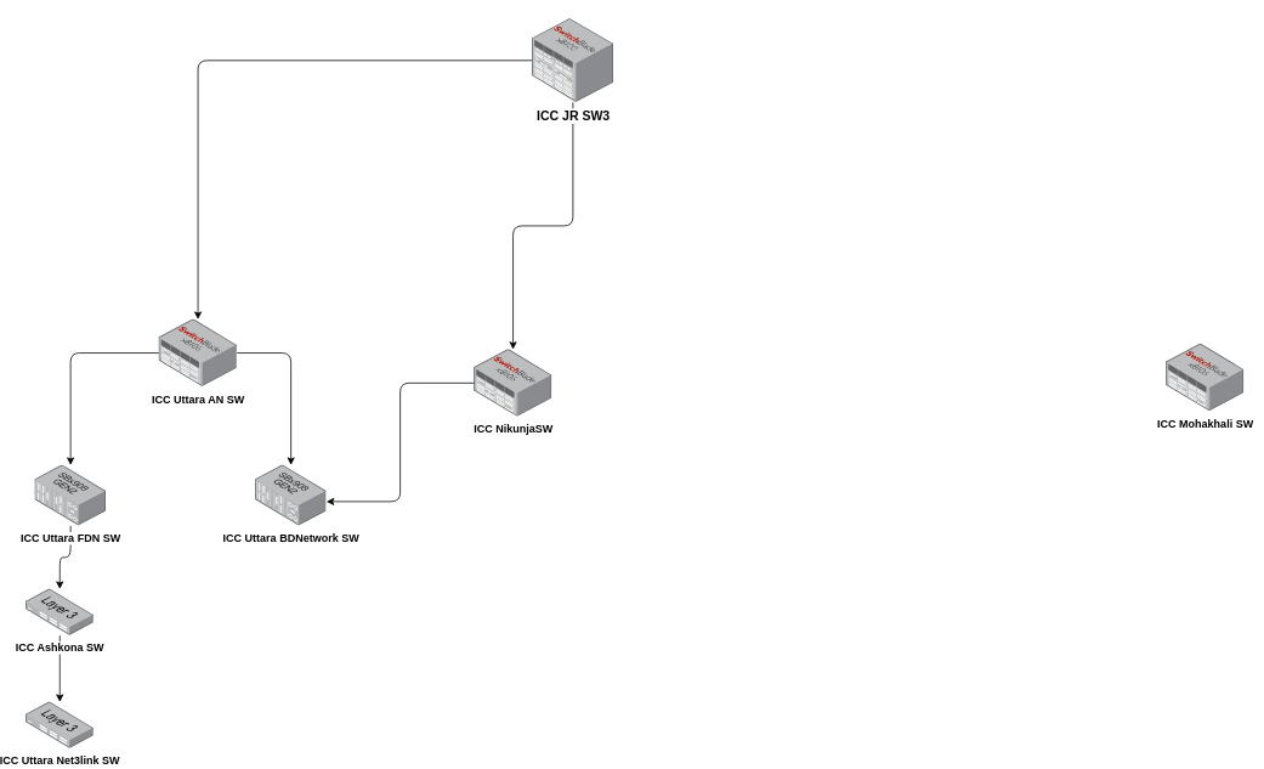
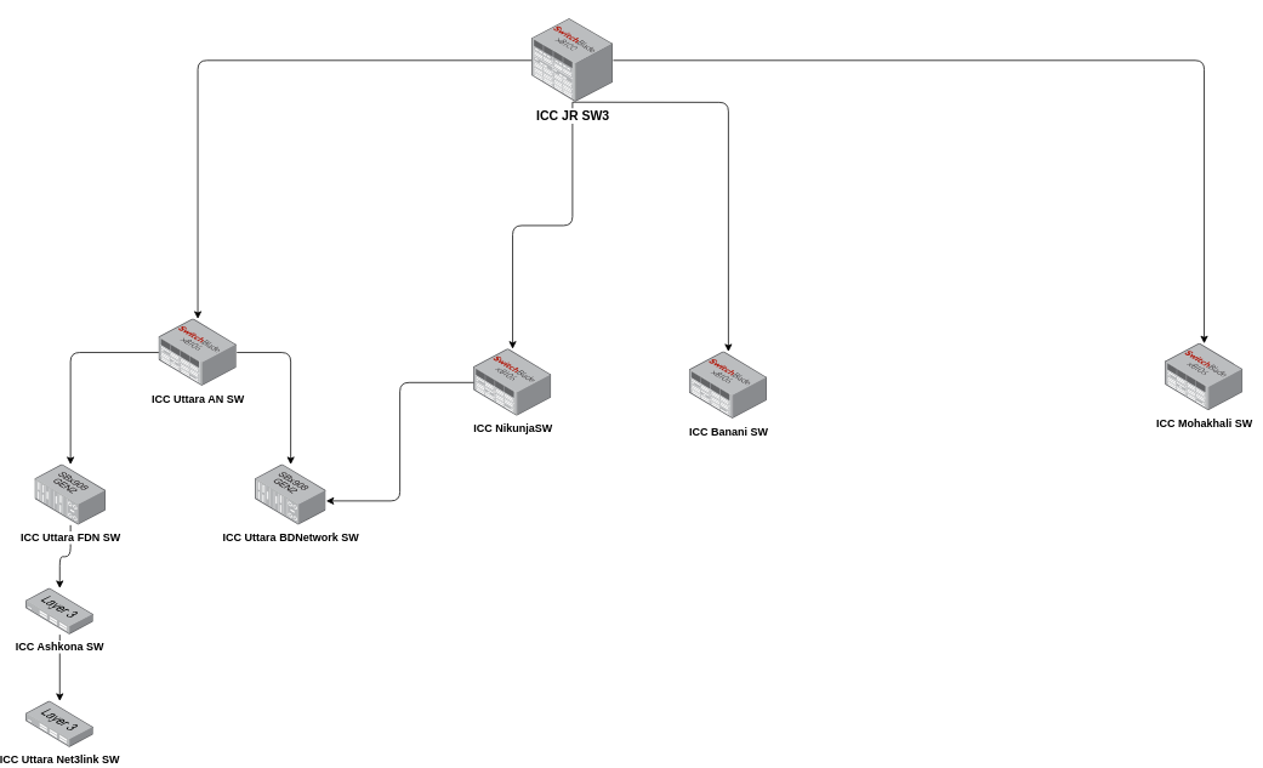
+ <mxCell id="4" style="edgeStyle=orthogonalEdgeStyle;orthogonalLoop=1;jettySize=auto;html=1;" edge="1" parent="1" source="6" target="12"><mxGeometry relative="1" as="geometry" /></mxCell>
+ <mxCell id="5" style="edgeStyle=orthogonalEdgeStyle;orthogonalLoop=1;jettySize=auto;html=1;" edge="1" parent="1" source="6" target="11"><mxGeometry relative="1" as="geometry"><Array as="points"><mxPoint x="792" y="112" /></Array></mxGeometry></mxCell>
+ <mxCell id="11" value="&lt;b&gt;ICC Banani SW&lt;/b&gt;" style="image;points=[];aspect=fixed;html=1;align=center;shadow=0;dashed=0;image=img/lib/allied_telesis/switch/Modular_Switch_SBx8106.svg;" vertex="1" parent="1"><mxGeometry x="749" y="386" width="85.8" height="73.8" as="geometry" /></mxCell>
